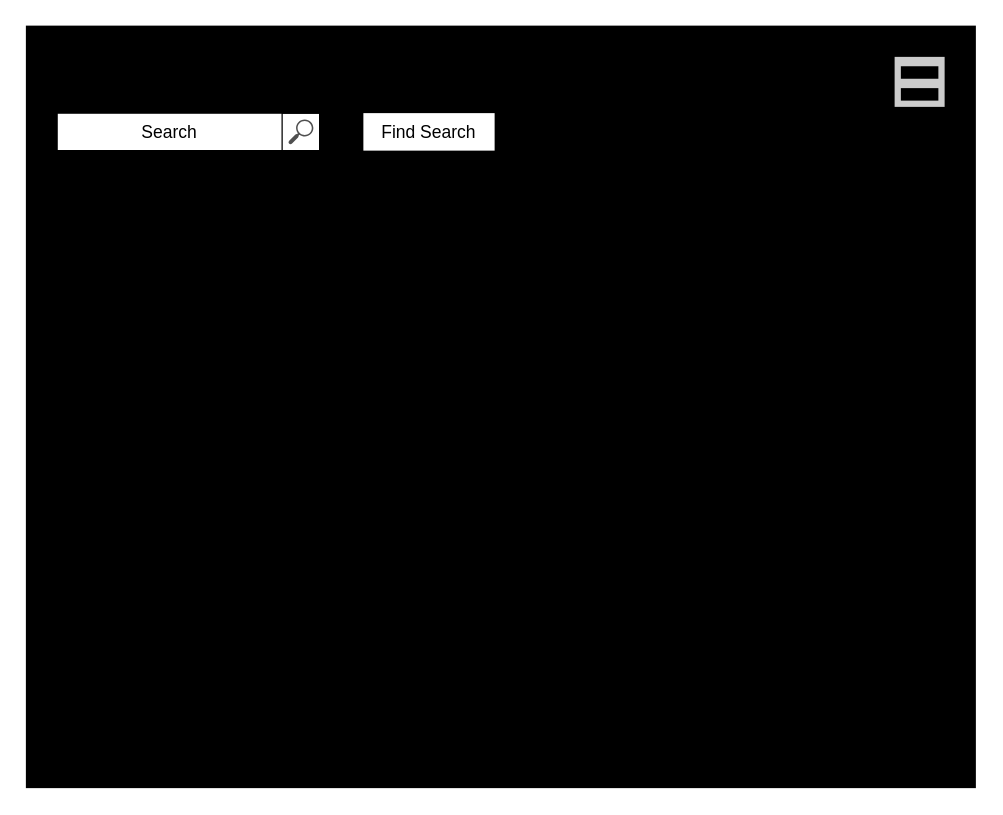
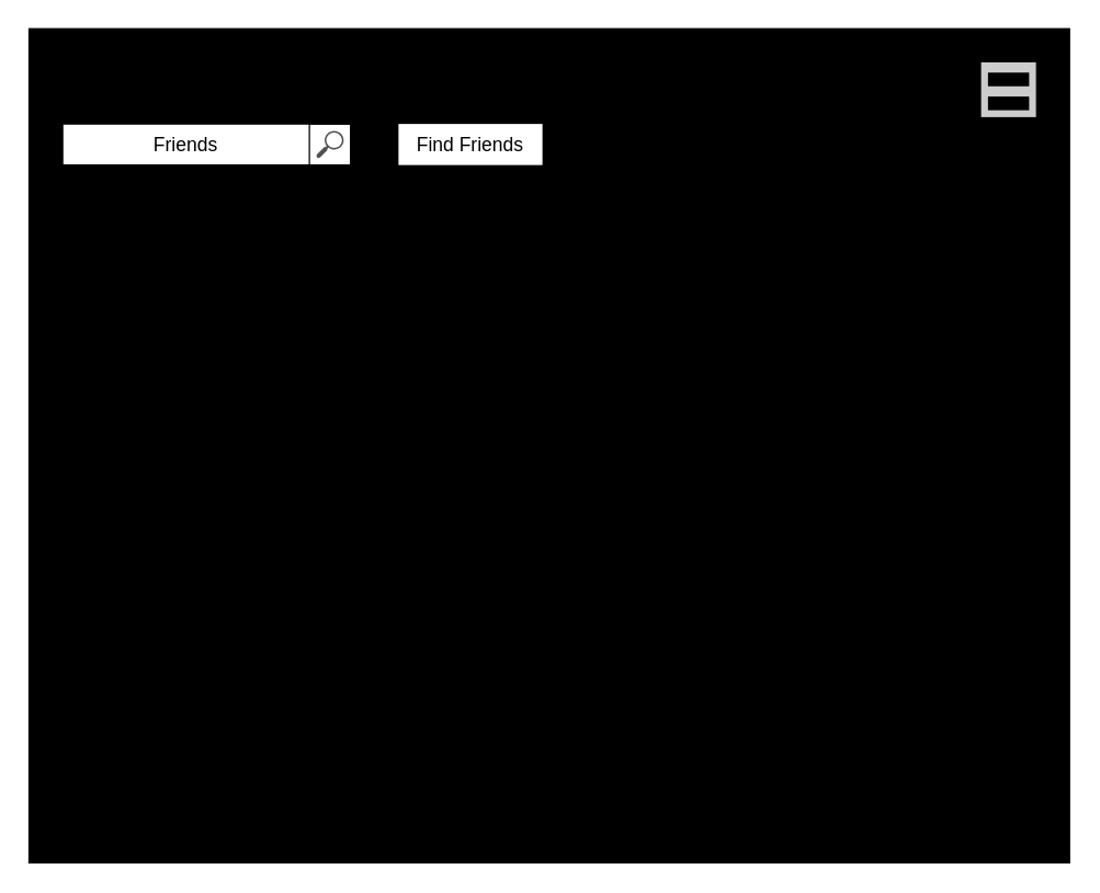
- <mxCell id="9" value="&lt;font color=&quot;#000000&quot; style=&quot;font-size: 14px&quot;&gt;Search&lt;/font&gt;" style="text;html=1;strokeColor=none;fillColor=none;align=center;verticalAlign=middle;whiteSpace=wrap;rounded=0;" parent="1" vertex="1"><mxGeometry x="45" y="90" width="180" height="30" as="geometry" /></mxCell>
+ <mxCell id="9" value="&lt;font color=&quot;#000000&quot; style=&quot;font-size: 14px&quot;&gt;Friends&lt;/font&gt;" style="text;html=1;strokeColor=none;fillColor=none;align=center;verticalAlign=middle;whiteSpace=wrap;rounded=0;" parent="1" vertex="1"><mxGeometry x="45" y="90" width="180" height="30" as="geometry" /></mxCell>
- <mxCell id="10" value="&lt;font color=&quot;#000000&quot;&gt;&lt;span style=&quot;font-size: 14px&quot;&gt;Find Search&lt;/span&gt;&lt;/font&gt;" style="text;html=1;strokeColor=none;fillColor=#FFFFFF;align=center;verticalAlign=middle;whiteSpace=wrap;rounded=0;fontColor=#ffffff;" vertex="1" parent="1"><mxGeometry x="290" y="90" width="105" height="30" as="geometry" /></mxCell>
+ <mxCell id="10" value="&lt;font color=&quot;#000000&quot;&gt;&lt;span style=&quot;font-size: 14px&quot;&gt;Find Friends&lt;/span&gt;&lt;/font&gt;" style="text;html=1;strokeColor=none;fillColor=#FFFFFF;align=center;verticalAlign=middle;whiteSpace=wrap;rounded=0;fontColor=#ffffff;" vertex="1" parent="1"><mxGeometry x="290" y="90" width="105" height="30" as="geometry" /></mxCell>
